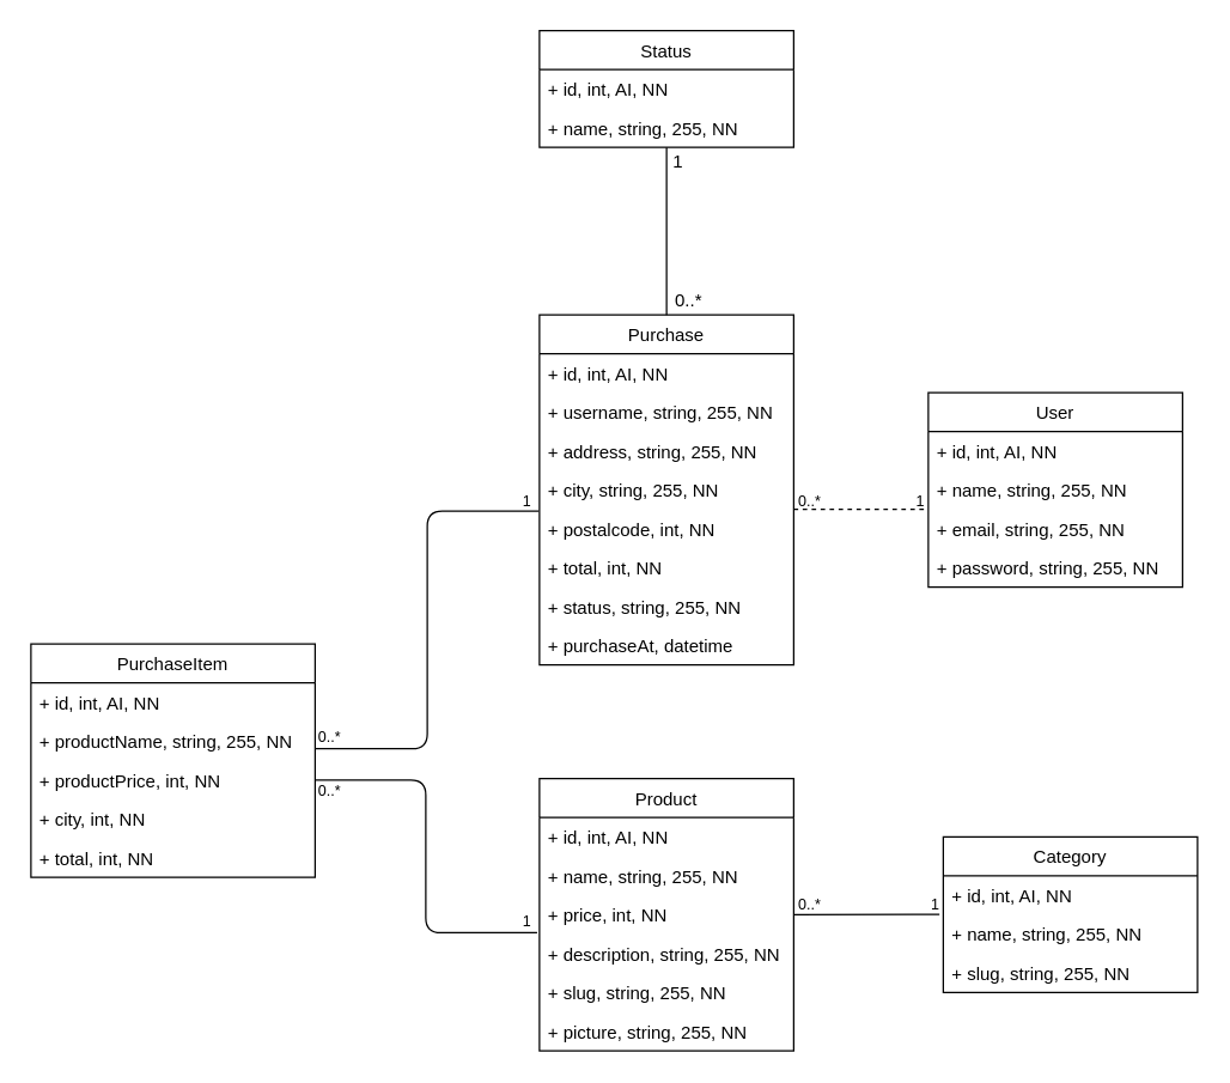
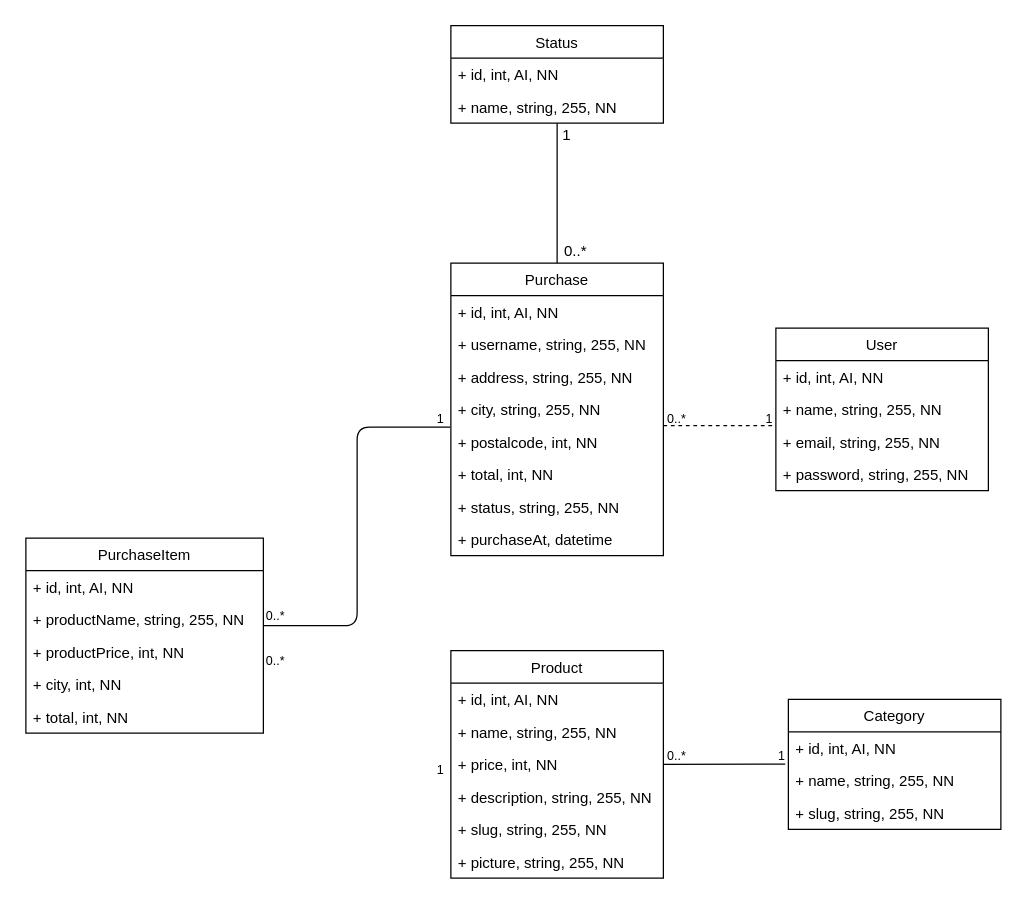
- <mxCell id="42" style="edgeStyle=elbowEdgeStyle;html=1;exitX=1;exitY=0.5;exitDx=0;exitDy=0;entryX=-0.009;entryY=0.963;entryDx=0;entryDy=0;entryPerimeter=0;fontSize=10;endArrow=none;endFill=0;" parent="1" source="30" target="14" edge="1"><mxGeometry relative="1" as="geometry" /></mxCell>
